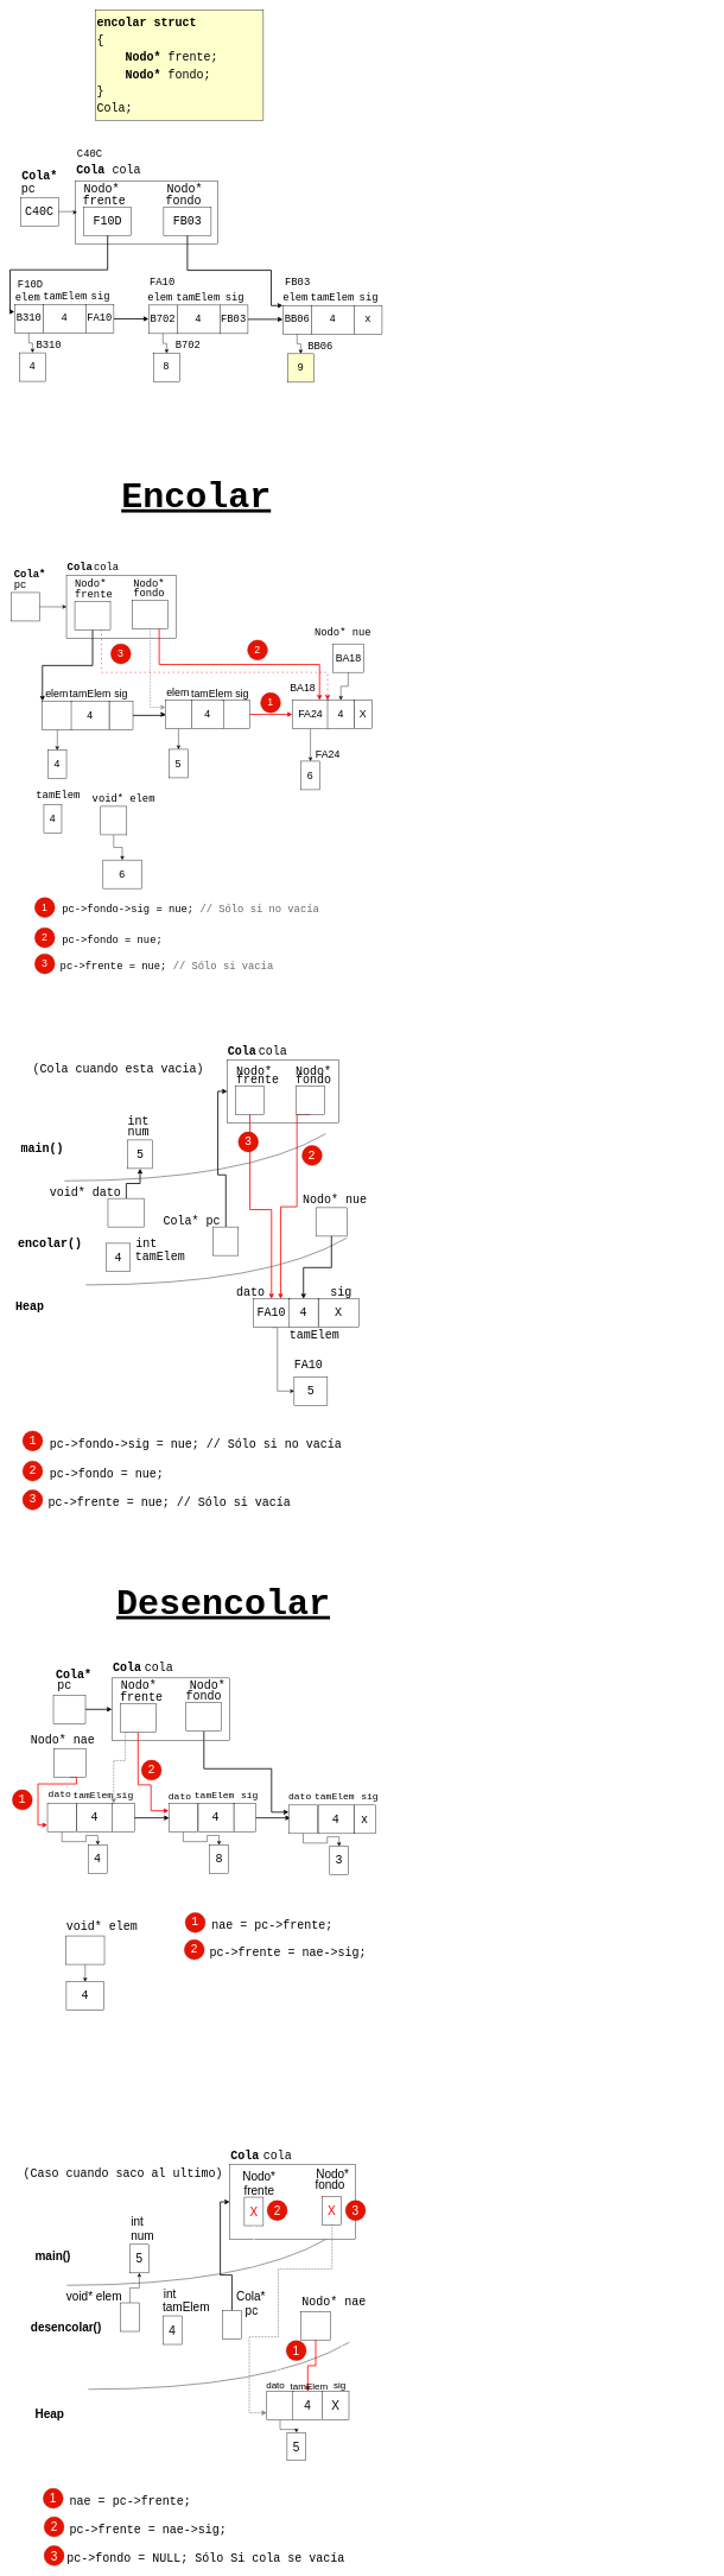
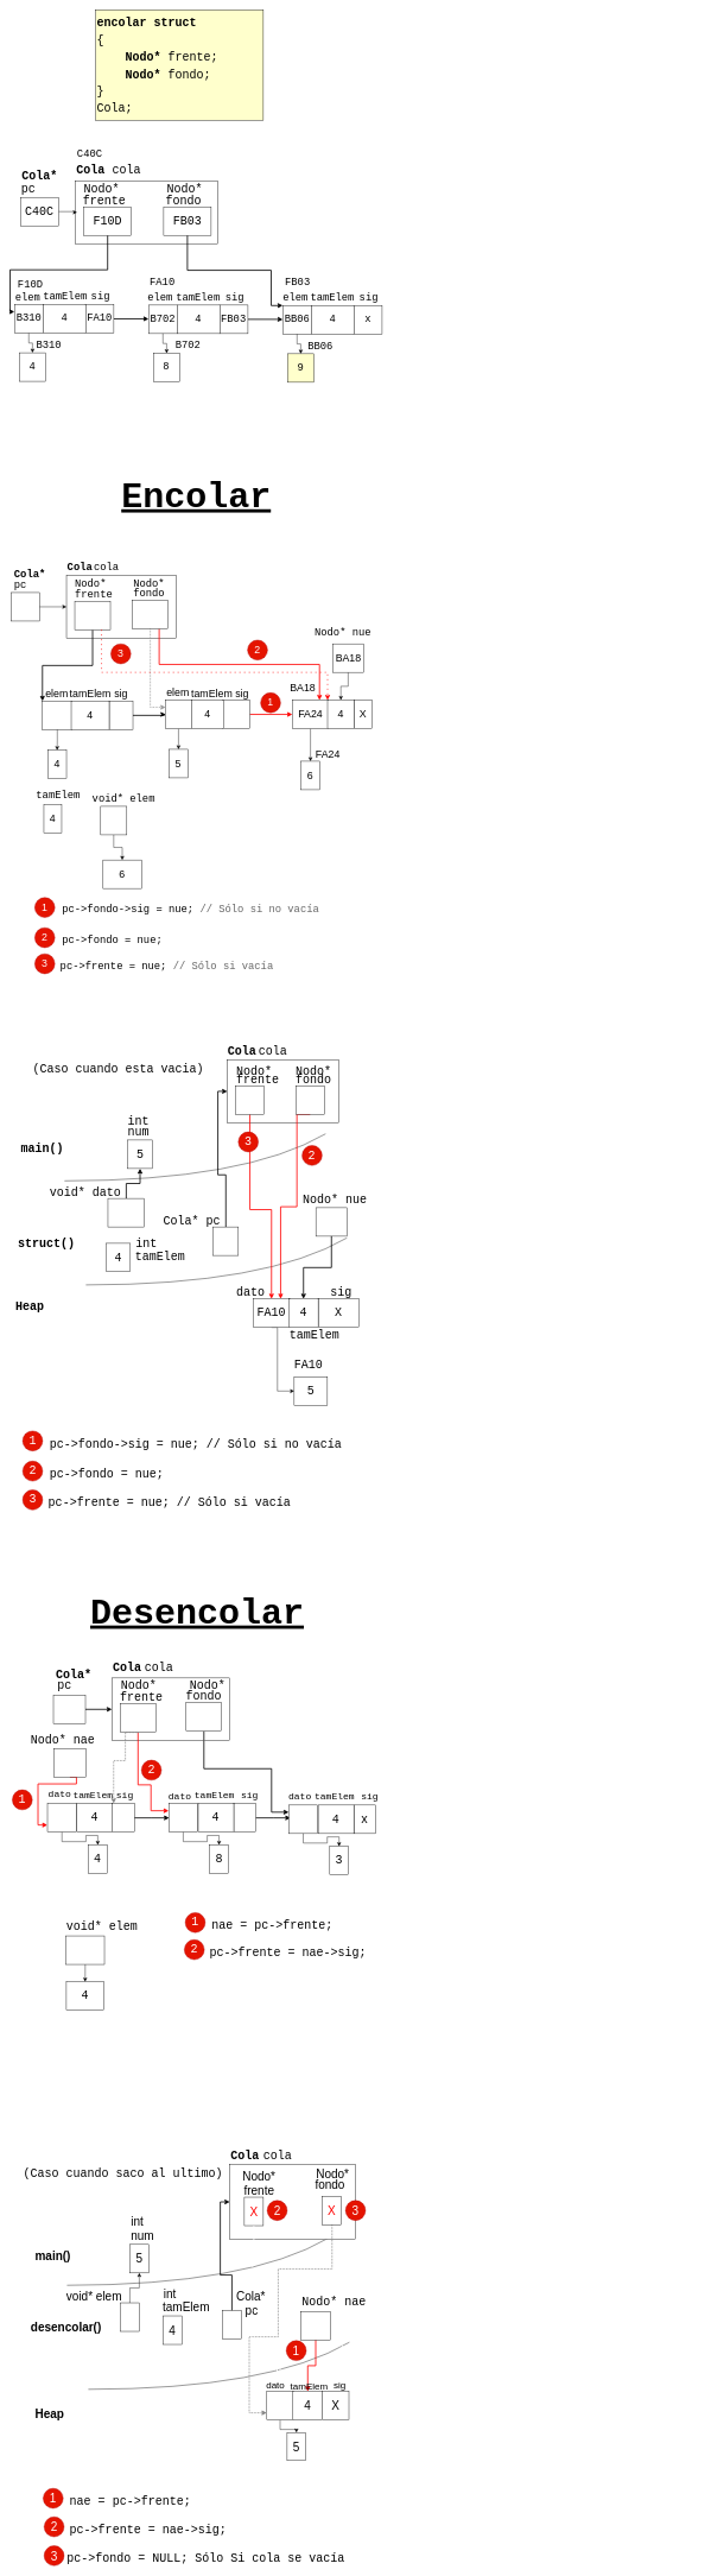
- <mxCell id="248" value="&lt;font face=&quot;Courier New&quot; color=&quot;#000000&quot;&gt;(Cola cuando esta vacia)&lt;/font&gt;" style="text;html=1;strokeColor=none;fillColor=none;align=center;verticalAlign=middle;whiteSpace=wrap;rounded=0;fontFamily=Lucida Console;fontSize=25;fontColor=#666666;" parent="1" vertex="1"><mxGeometry x="60.5" y="2231" width="373.5" height="37" as="geometry" /></mxCell>
+ <mxCell id="248" value="&lt;font face=&quot;Courier New&quot; color=&quot;#000000&quot;&gt;(Caso cuando esta vacia)&lt;/font&gt;" style="text;html=1;strokeColor=none;fillColor=none;align=center;verticalAlign=middle;whiteSpace=wrap;rounded=0;fontFamily=Lucida Console;fontSize=25;fontColor=#666666;" parent="1" vertex="1"><mxGeometry x="60.5" y="2231" width="373.5" height="37" as="geometry" /></mxCell>
- <mxCell id="6" value="encolar()" style="text;html=1;resizable=0;points=[];autosize=1;align=left;verticalAlign=top;spacingTop=-4;fontSize=25;fontFamily=Courier New;fontStyle=1" parent="1" vertex="1"><mxGeometry x="35.37" y="2600.5" width="145" height="30" as="geometry" /></mxCell>
+ <mxCell id="6" value="struct()" style="text;html=1;resizable=0;points=[];autosize=1;align=left;verticalAlign=top;spacingTop=-4;fontSize=25;fontFamily=Courier New;fontStyle=1" parent="1" vertex="1"><mxGeometry x="35.37" y="2600.5" width="145" height="30" as="geometry" /></mxCell>
- <mxCell id="249" value="Desencolar" style="text;html=1;resizable=0;points=[];autosize=1;align=center;verticalAlign=top;spacingTop=-4;fontFamily=Courier New;fontSize=75;fontStyle=5;flipV=1;flipH=0;" parent="1" vertex="1"><mxGeometry x="239" y="3331" width="460" height="90" as="geometry" /></mxCell>
+ <mxCell id="249" value="Desencolar" style="text;html=1;resizable=0;points=[];autosize=1;align=center;verticalAlign=top;spacingTop=-4;fontFamily=Courier New;fontSize=75;fontStyle=5;flipV=1;flipH=0;" parent="1" vertex="1"><mxGeometry x="184" y="3351" width="460" height="90" as="geometry" /></mxCell>
